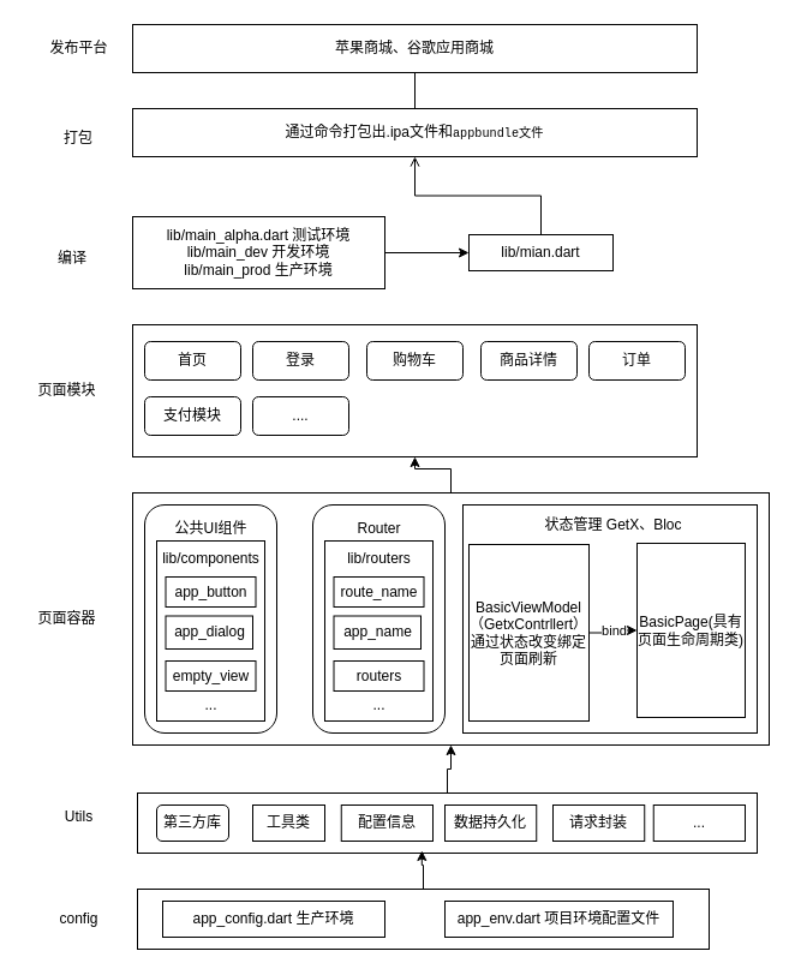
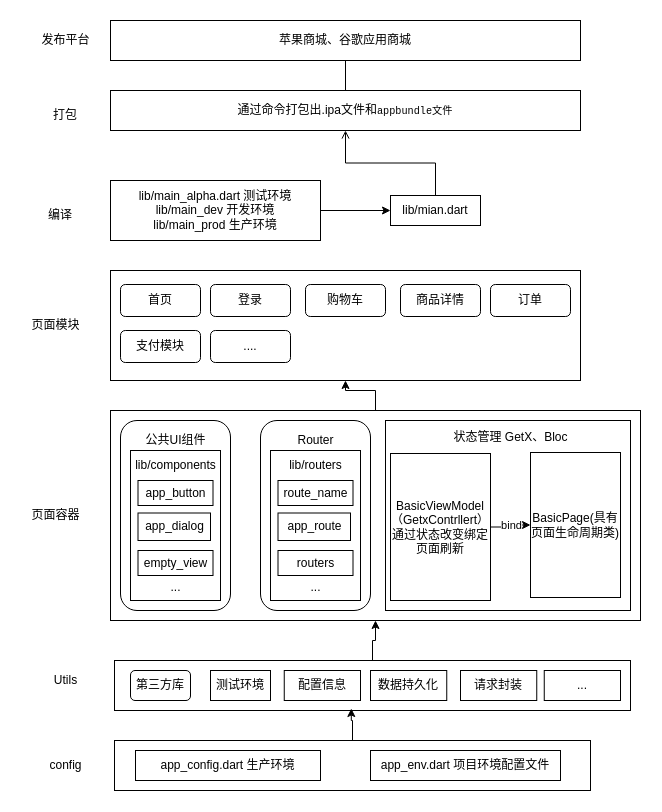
- <mxCell id="9" value="lib/mian.dart" style="rounded=0;whiteSpace=wrap;html=1;" vertex="1" parent="1"><mxGeometry x="390" y="195" width="120" height="30" as="geometry" /></mxCell>
+ <mxCell id="9" value="lib/mian.dart" style="rounded=0;whiteSpace=wrap;html=1;" vertex="1" parent="1"><mxGeometry x="390" y="195" width="90" height="30" as="geometry" /></mxCell>
- <mxCell id="37" value="app_name" style="rounded=0;whiteSpace=wrap;html=1;" vertex="1" parent="1"><mxGeometry x="277.5" y="512.5" width="72.5" height="27.5" as="geometry" /></mxCell>
+ <mxCell id="37" value="app_route" style="rounded=0;whiteSpace=wrap;html=1;" vertex="1" parent="1"><mxGeometry x="277.5" y="512.5" width="72.5" height="27.5" as="geometry" /></mxCell>
- <mxCell id="51" value="工具类" style="rounded=0;whiteSpace=wrap;html=1;" vertex="1" parent="1"><mxGeometry x="210" y="670" width="60" height="30" as="geometry" /></mxCell>
+ <mxCell id="51" value="测试环境" style="rounded=0;whiteSpace=wrap;html=1;" vertex="1" parent="1"><mxGeometry x="210" y="670" width="60" height="30" as="geometry" /></mxCell>
